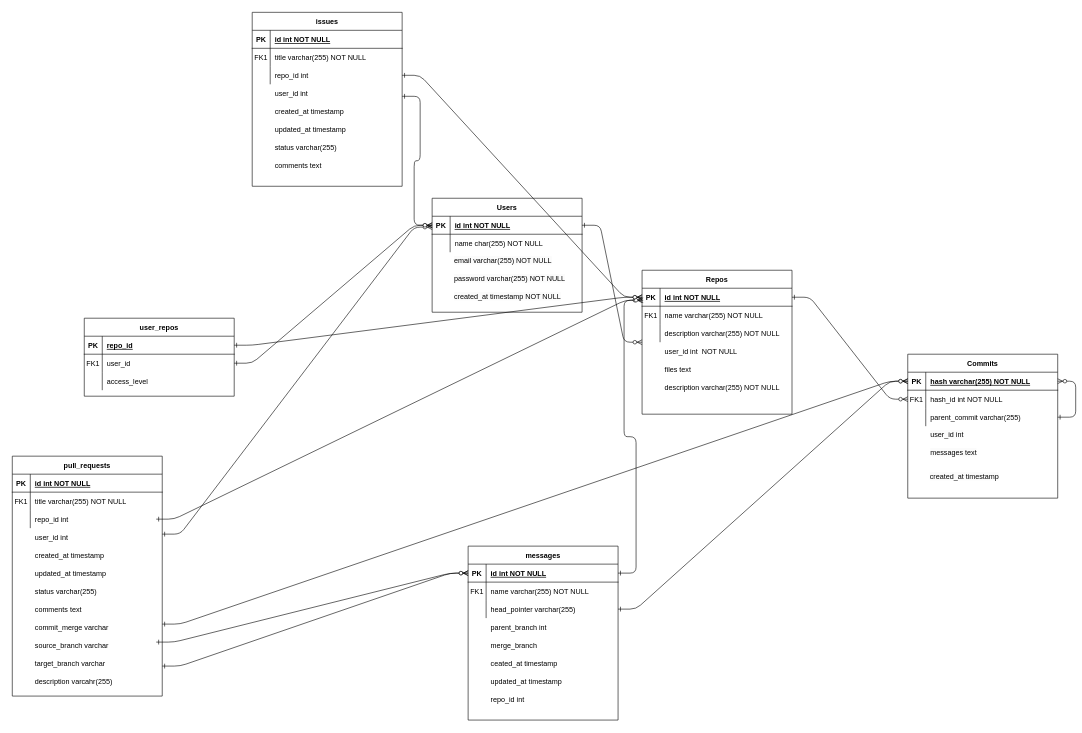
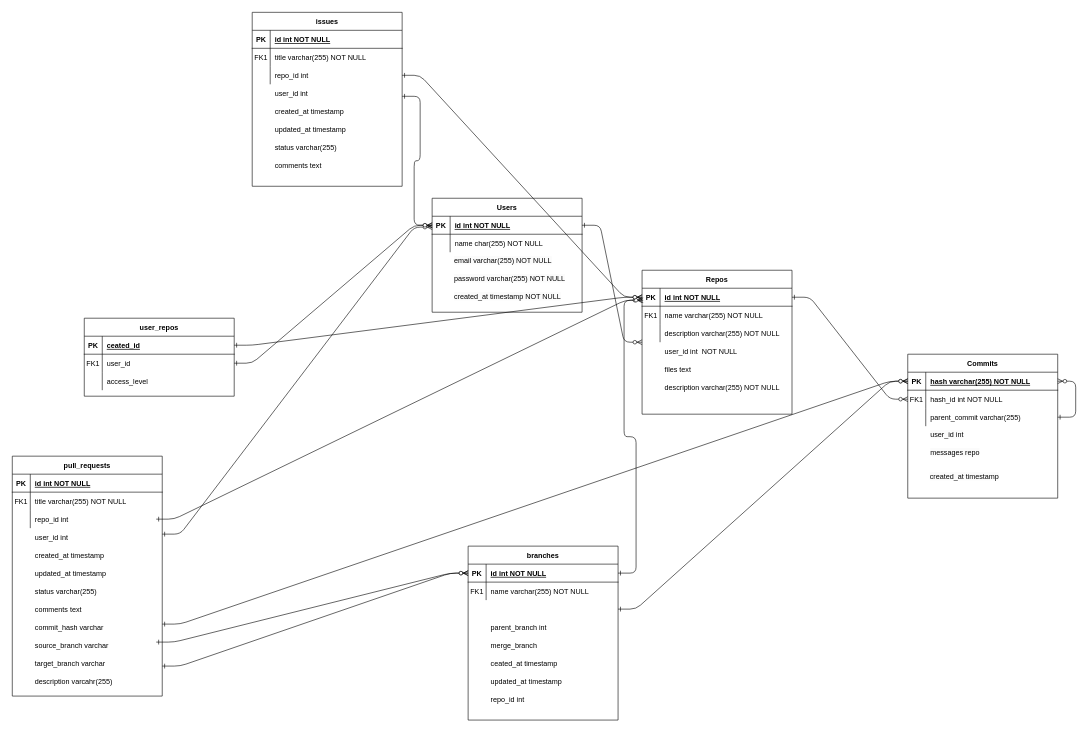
- <mxCell id="34" value="repo_id" style="shape=partialRectangle;overflow=hidden;connectable=0;fillColor=none;top=0;left=0;bottom=0;right=0;align=left;spacingLeft=6;fontStyle=5;" parent="32" vertex="1"><mxGeometry x="30" width="220" height="30" as="geometry"><mxRectangle width="220" height="30" as="alternateBounds" /></mxGeometry></mxCell>
+ <mxCell id="34" value="ceated_id" style="shape=partialRectangle;overflow=hidden;connectable=0;fillColor=none;top=0;left=0;bottom=0;right=0;align=left;spacingLeft=6;fontStyle=5;" parent="32" vertex="1"><mxGeometry x="30" width="220" height="30" as="geometry"><mxRectangle width="220" height="30" as="alternateBounds" /></mxGeometry></mxCell>
- <mxCell id="58" value="&lt;span style=&quot;color: rgb(0, 0, 0); font-family: Helvetica; font-size: 12px; font-style: normal; font-variant-ligatures: normal; font-variant-caps: normal; font-weight: 400; letter-spacing: normal; orphans: 2; text-align: left; text-indent: 0px; text-transform: none; widows: 2; word-spacing: 0px; -webkit-text-stroke-width: 0px; background-color: rgb(251, 251, 251); text-decoration-thickness: initial; text-decoration-style: initial; text-decoration-color: initial; float: none; display: inline !important;&quot;&gt;messages text&lt;/span&gt;" style="text;whiteSpace=wrap;html=1;" parent="1" vertex="1"><mxGeometry x="1549" y="740" width="214" height="40" as="geometry" /></mxCell>
+ <mxCell id="58" value="&lt;span style=&quot;color: rgb(0, 0, 0); font-family: Helvetica; font-size: 12px; font-style: normal; font-variant-ligatures: normal; font-variant-caps: normal; font-weight: 400; letter-spacing: normal; orphans: 2; text-align: left; text-indent: 0px; text-transform: none; widows: 2; word-spacing: 0px; -webkit-text-stroke-width: 0px; background-color: rgb(251, 251, 251); text-decoration-thickness: initial; text-decoration-style: initial; text-decoration-color: initial; float: none; display: inline !important;&quot;&gt;messages repo&lt;/span&gt;" style="text;whiteSpace=wrap;html=1;" parent="1" vertex="1"><mxGeometry x="1549" y="740" width="214" height="40" as="geometry" /></mxCell>
- <mxCell id="41" value="messages" style="shape=table;startSize=30;container=1;collapsible=1;childLayout=tableLayout;fixedRows=1;rowLines=0;fontStyle=1;align=center;resizeLast=1;" parent="1" vertex="1"><mxGeometry x="780" y="910" width="250" height="290" as="geometry" /></mxCell>
+ <mxCell id="41" value="branches" style="shape=table;startSize=30;container=1;collapsible=1;childLayout=tableLayout;fixedRows=1;rowLines=0;fontStyle=1;align=center;resizeLast=1;" parent="1" vertex="1"><mxGeometry x="780" y="910" width="250" height="290" as="geometry" /></mxCell>
- <mxCell id="50" value="head_pointer varchar(255)" style="shape=partialRectangle;overflow=hidden;connectable=0;fillColor=none;top=0;left=0;bottom=0;right=0;align=left;spacingLeft=6;" parent="48" vertex="1"><mxGeometry x="30" width="220" height="30" as="geometry"><mxRectangle width="220" height="30" as="alternateBounds" /></mxGeometry></mxCell>
- <mxCell id="95" value="commit_merge varchar" style="shape=partialRectangle;overflow=hidden;connectable=0;fillColor=none;top=0;left=0;bottom=0;right=0;align=left;spacingLeft=6;" parent="1" vertex="1"><mxGeometry x="50" y="1030" width="220" height="30" as="geometry"><mxRectangle width="220" height="30" as="alternateBounds" /></mxGeometry></mxCell>
+ <mxCell id="95" value="commit_hash varchar" style="shape=partialRectangle;overflow=hidden;connectable=0;fillColor=none;top=0;left=0;bottom=0;right=0;align=left;spacingLeft=6;" parent="1" vertex="1"><mxGeometry x="50" y="1030" width="220" height="30" as="geometry"><mxRectangle width="220" height="30" as="alternateBounds" /></mxGeometry></mxCell>
